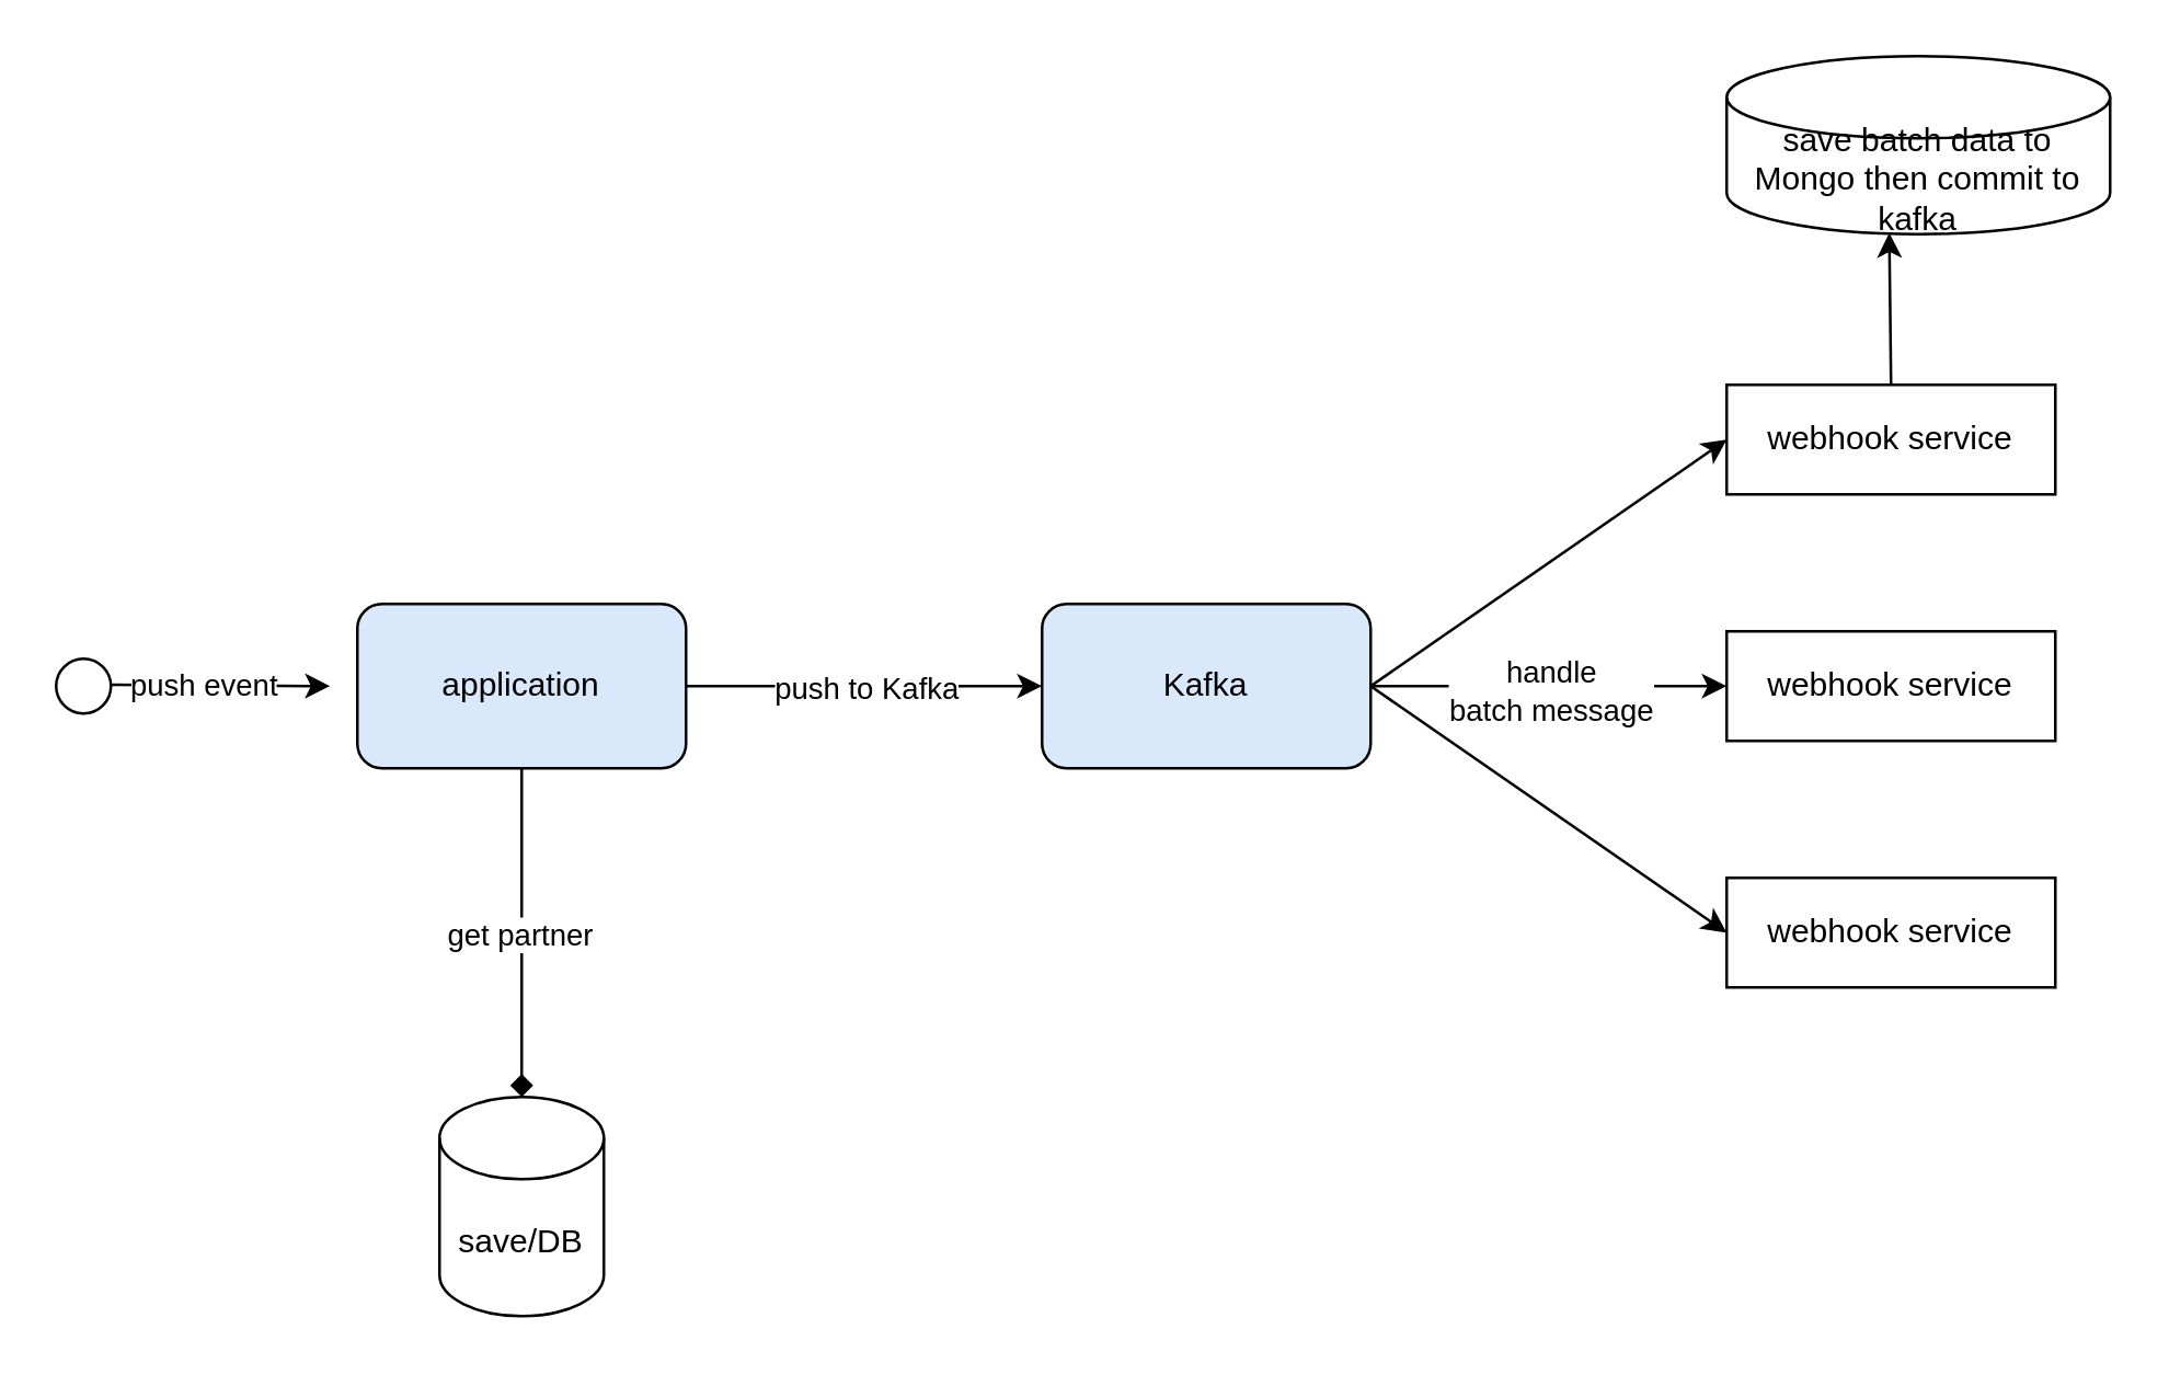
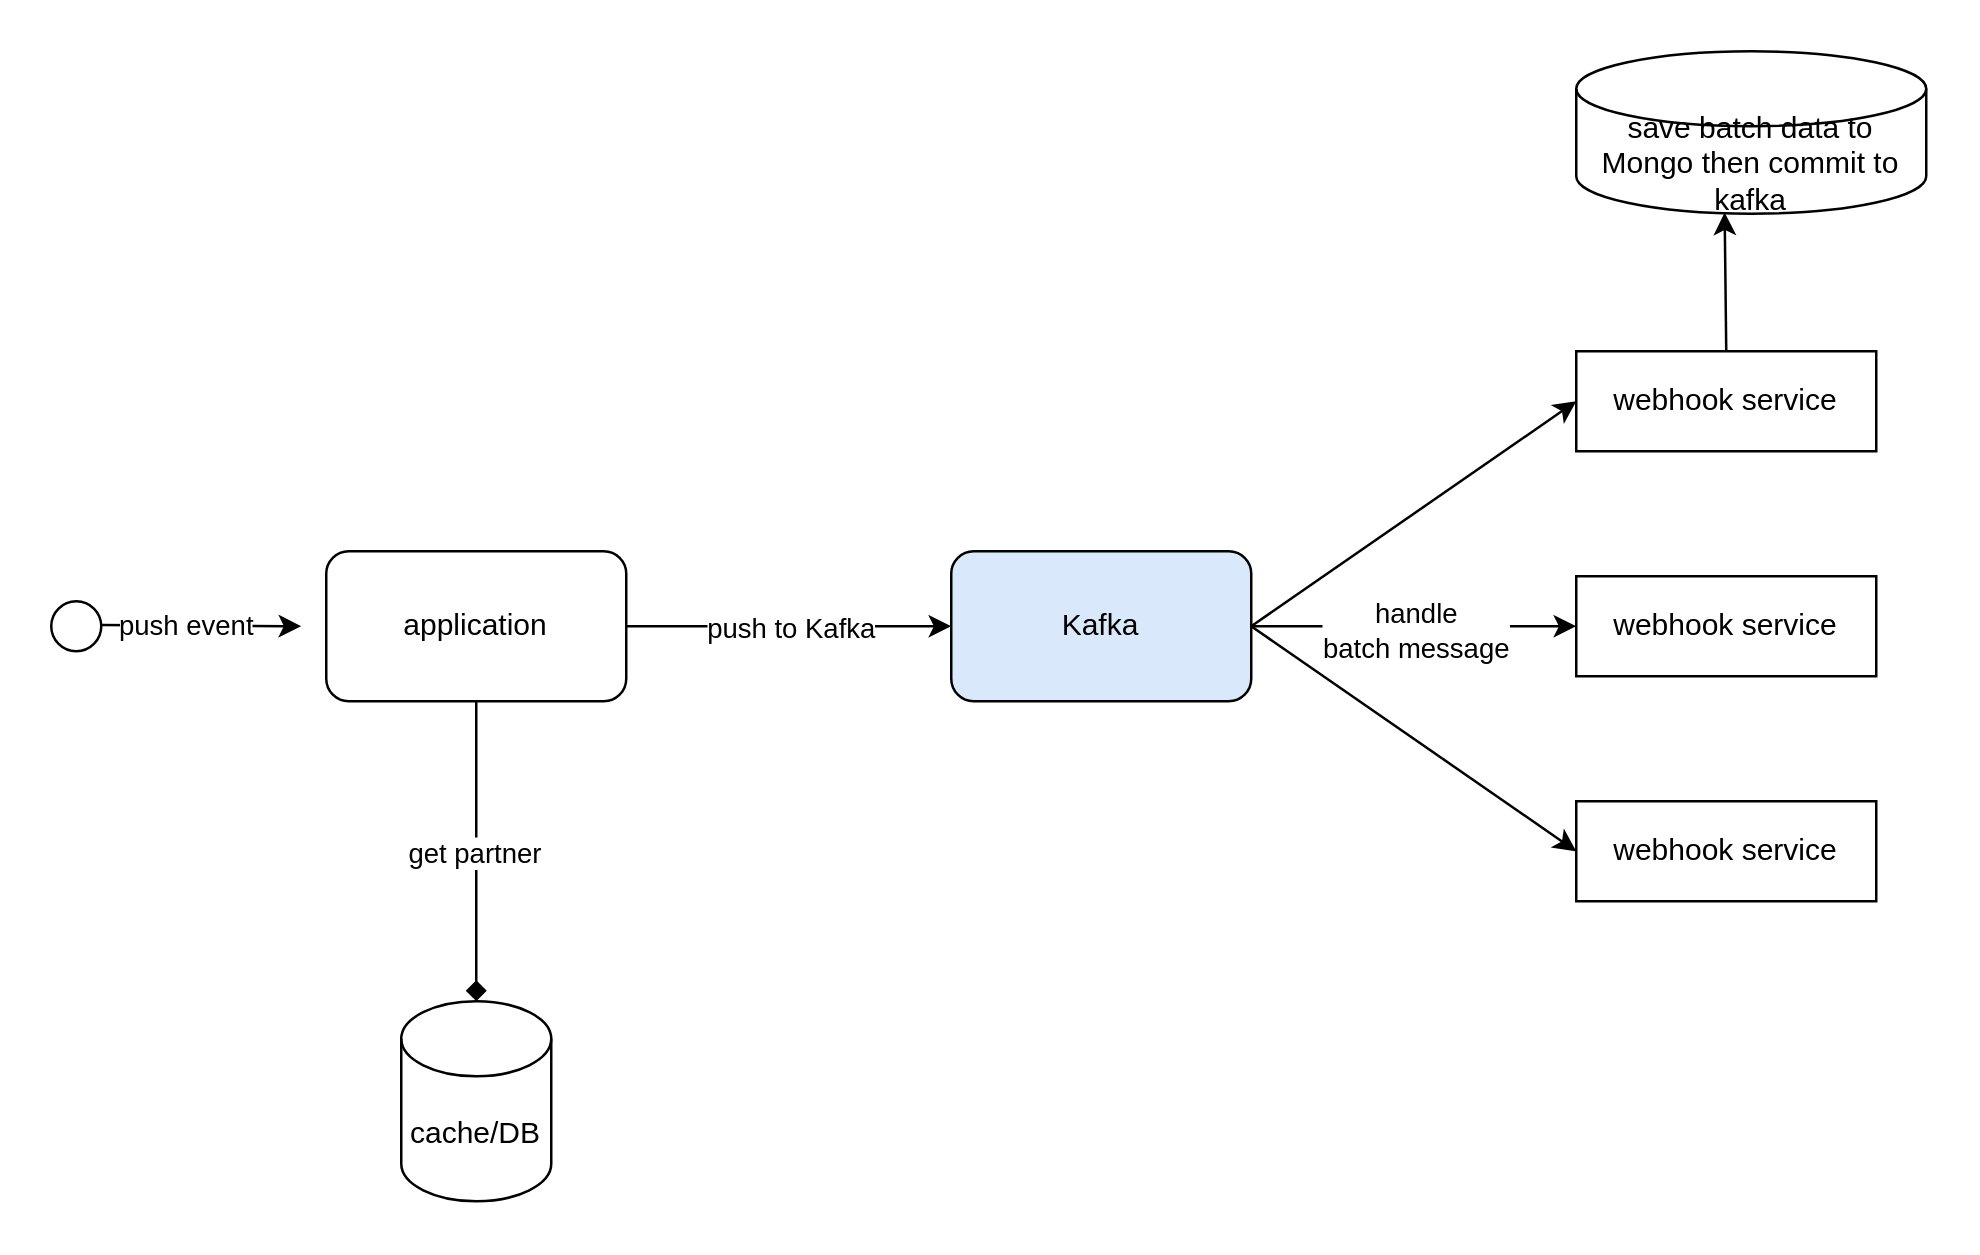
- <mxCell id="5" value="application" style="rounded=1;whiteSpace=wrap;html=1;fillColor=#dae8fc;" vertex="1" parent="1"><mxGeometry x="130" y="220" width="120" height="60" as="geometry" /></mxCell>
+ <mxCell id="5" value="application" style="rounded=1;whiteSpace=wrap;html=1;" vertex="1" parent="1"><mxGeometry x="130" y="220" width="120" height="60" as="geometry" /></mxCell>
- <mxCell id="6" value="save/DB" style="shape=cylinder3;whiteSpace=wrap;html=1;boundedLbl=1;backgroundOutline=1;size=15;" vertex="1" parent="1"><mxGeometry x="160" y="400" width="60" height="80" as="geometry" /></mxCell>
+ <mxCell id="6" value="cache/DB" style="shape=cylinder3;whiteSpace=wrap;html=1;boundedLbl=1;backgroundOutline=1;size=15;" vertex="1" parent="1"><mxGeometry x="160" y="400" width="60" height="80" as="geometry" /></mxCell>
